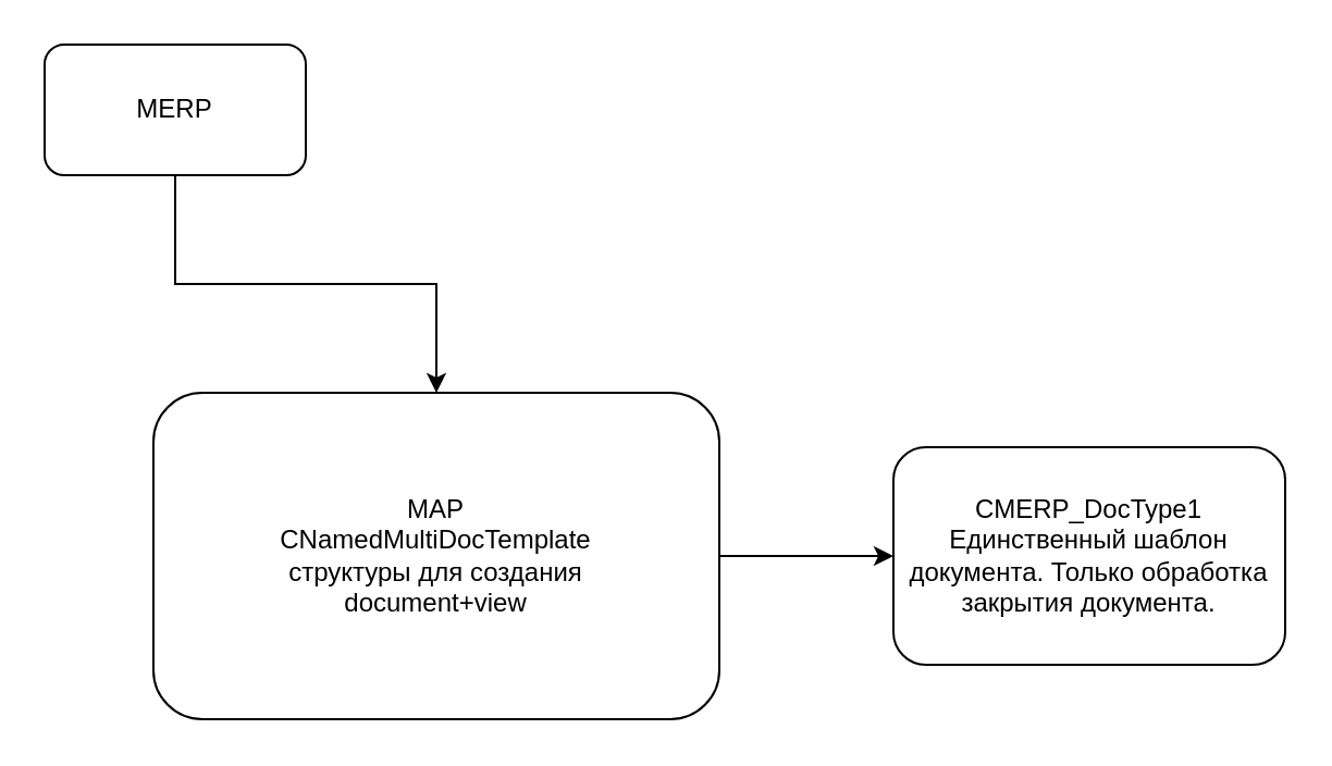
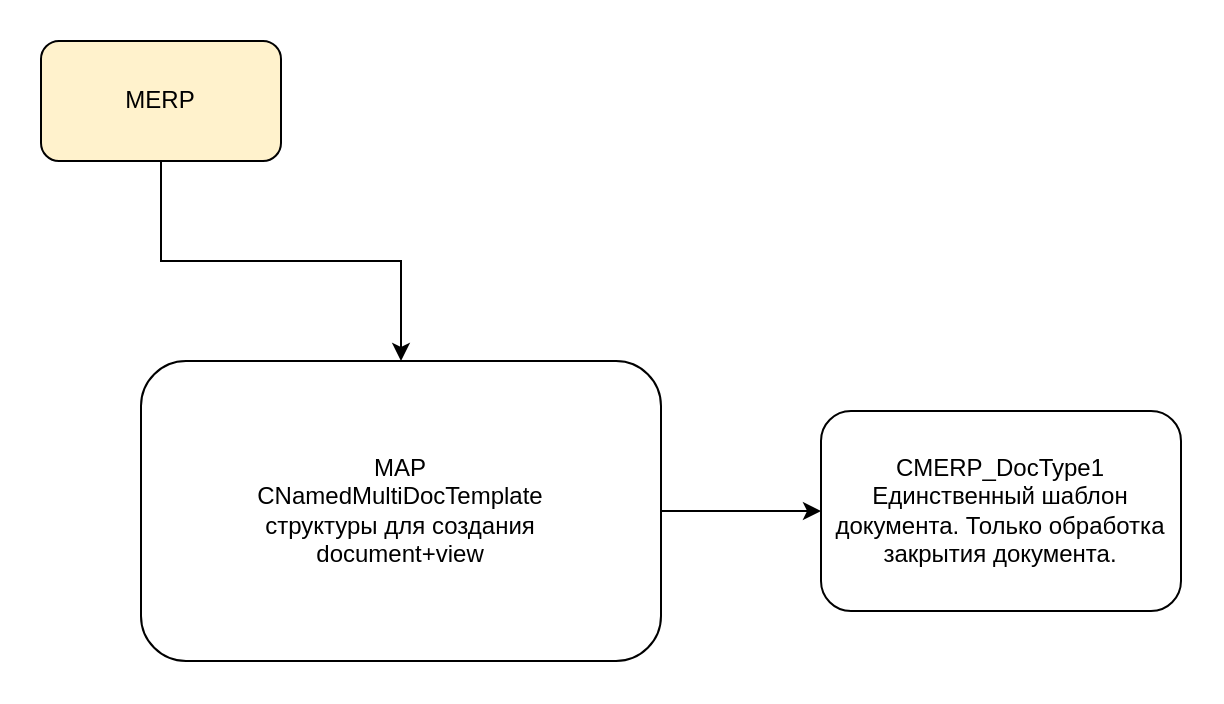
- <mxCell id="3" value="MERP" style="rounded=1;whiteSpace=wrap;html=1;" vertex="1" parent="1"><mxGeometry x="20" y="20" width="120" height="60" as="geometry" /></mxCell>
+ <mxCell id="3" value="MERP" style="rounded=1;whiteSpace=wrap;html=1;fillColor=#fff2cc;" vertex="1" parent="1"><mxGeometry x="20" y="20" width="120" height="60" as="geometry" /></mxCell>
